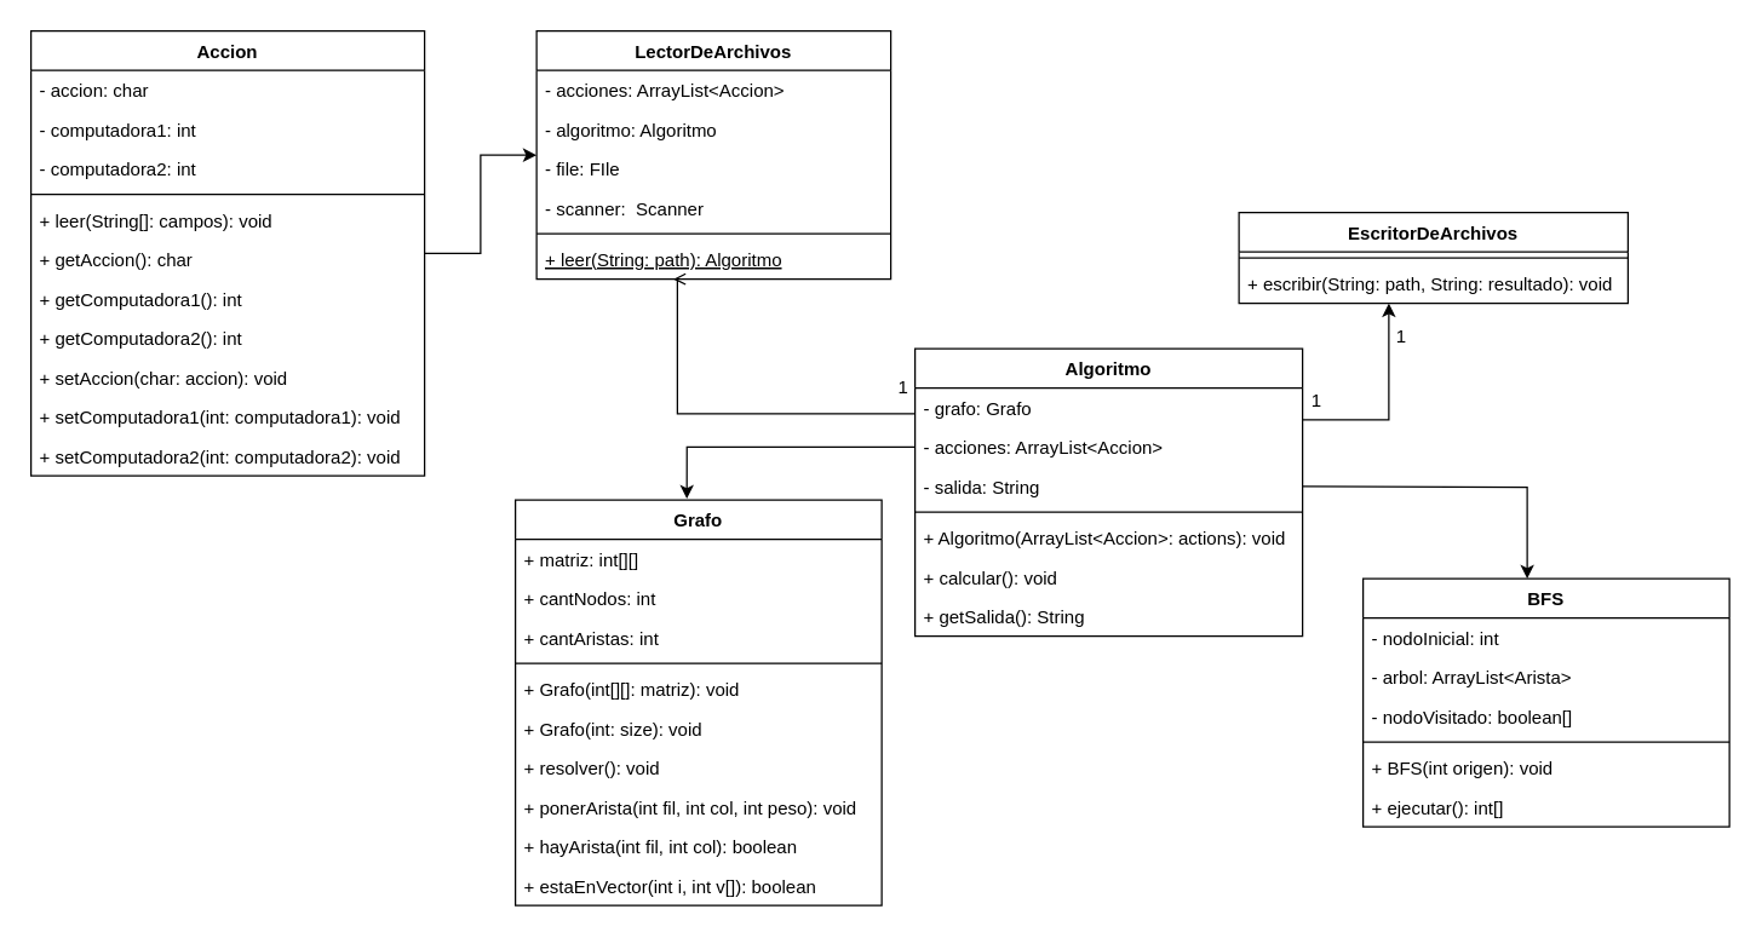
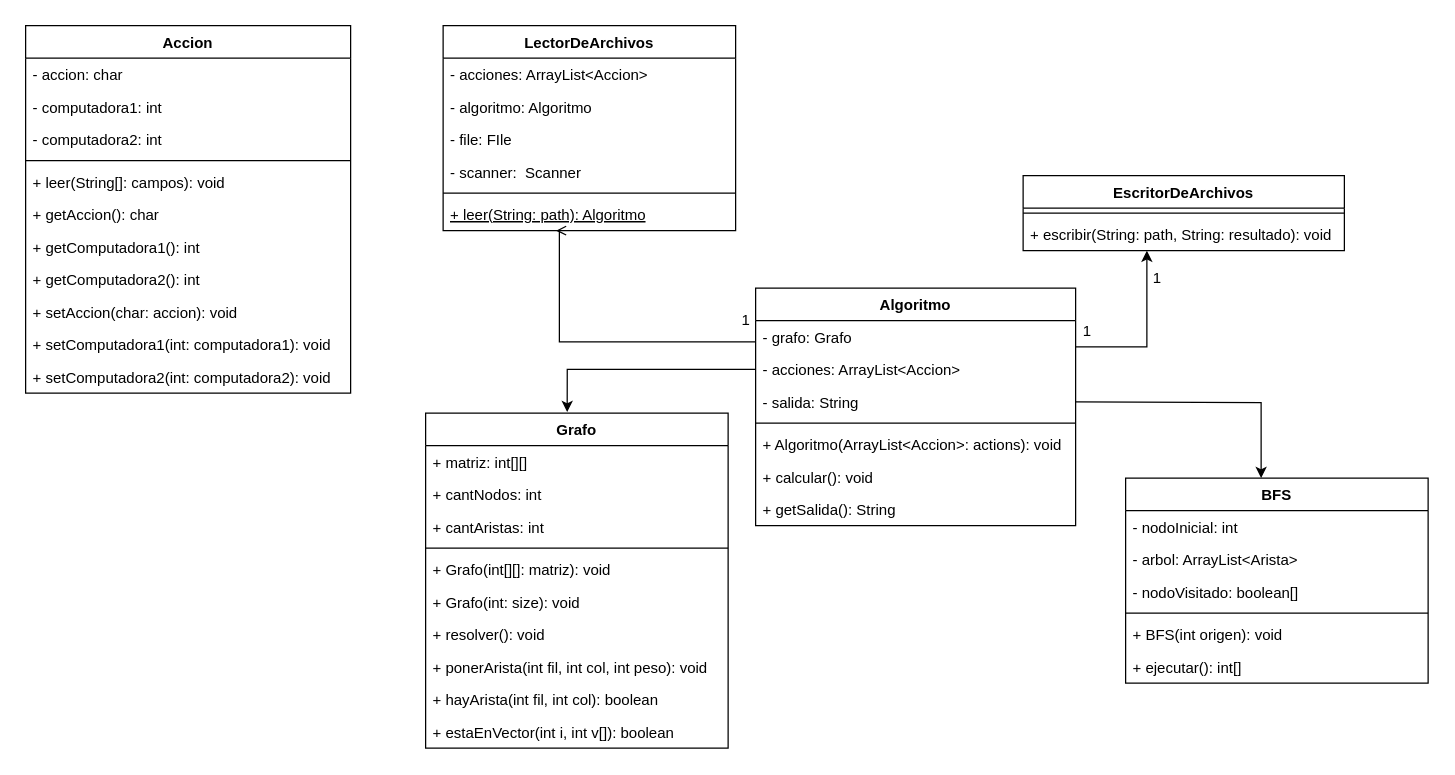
- <mxCell id="23" style="edgeStyle=orthogonalEdgeStyle;rounded=0;orthogonalLoop=1;jettySize=auto;html=1;" edge="1" parent="1" source="24" target="51"><mxGeometry relative="1" as="geometry" /></mxCell>
